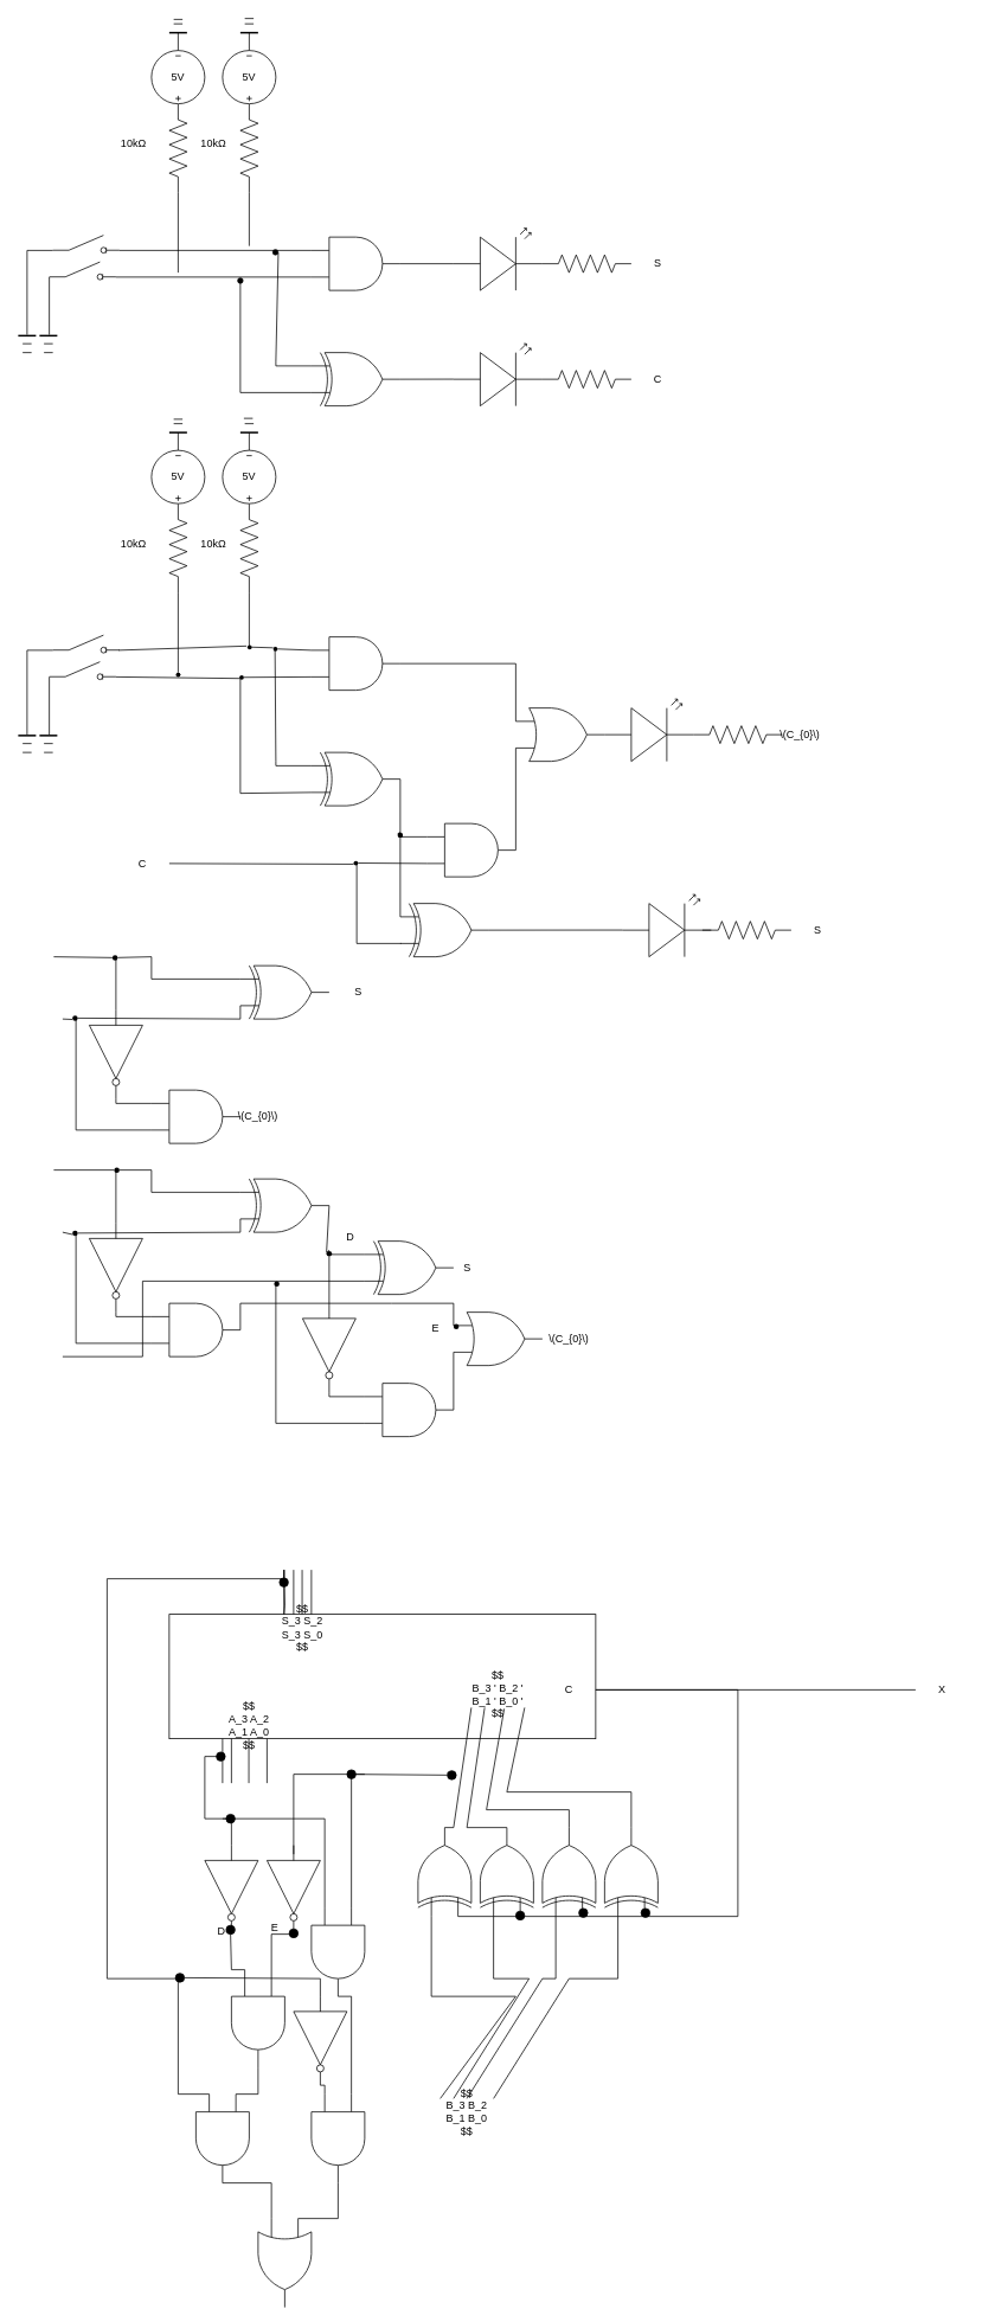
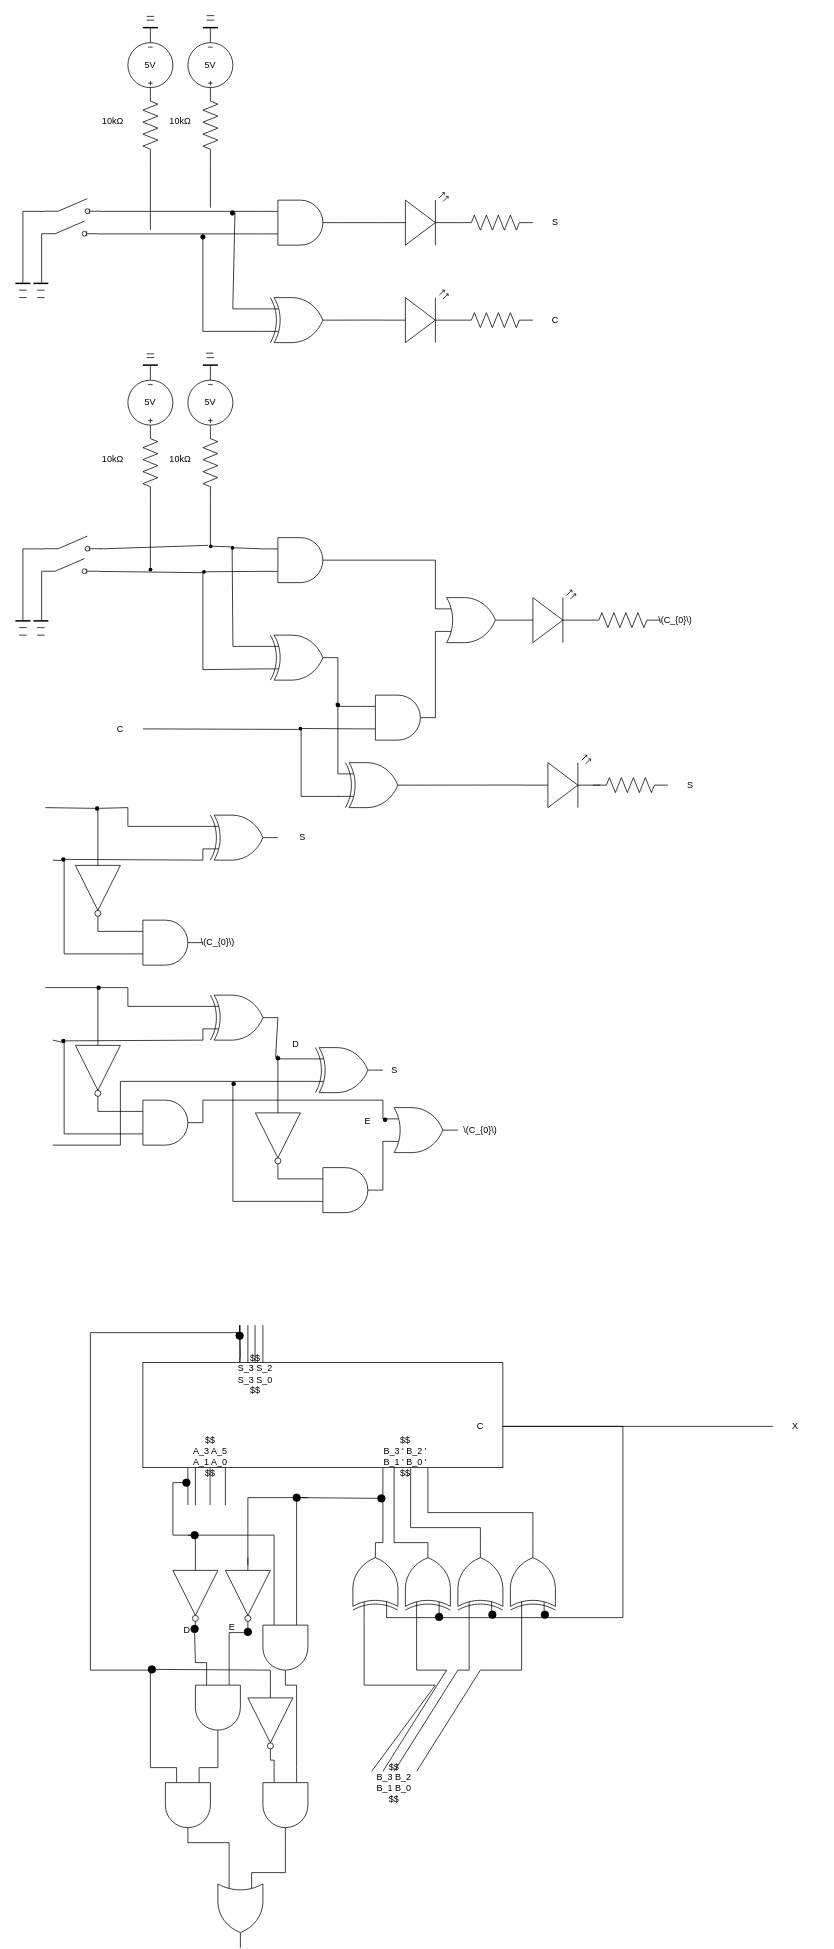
- <mxCell id="131" value="$$&lt;br&gt;B_3 ' B_2 ' B_1 ' B_0 ' $$" style="text;html=1;align=center;verticalAlign=middle;whiteSpace=wrap;rounded=0;" vertex="1" parent="1"><mxGeometry x="530" y="1891" width="60" height="30" as="geometry" /></mxCell>
+ <mxCell id="131" value="$$&lt;br&gt;B_3 ' B_2 ' B_1 ' B_0 ' $$" style="text;html=1;align=center;verticalAlign=middle;whiteSpace=wrap;rounded=0;" vertex="1" parent="1"><mxGeometry x="510" y="1926" width="60" height="30" as="geometry" /></mxCell>
- <mxCell id="130" value="$$&lt;br&gt;A_3 A_2 A_1 A_0&lt;br&gt;$$" style="text;html=1;align=center;verticalAlign=middle;whiteSpace=wrap;rounded=0;" vertex="1" parent="1"><mxGeometry x="250" y="1926" width="60" height="30" as="geometry" /></mxCell>
+ <mxCell id="130" value="$$&lt;br&gt;A_3 A_5 A_1 A_0&lt;br&gt;$$" style="text;html=1;align=center;verticalAlign=middle;whiteSpace=wrap;rounded=0;" vertex="1" parent="1"><mxGeometry x="250" y="1926" width="60" height="30" as="geometry" /></mxCell>
